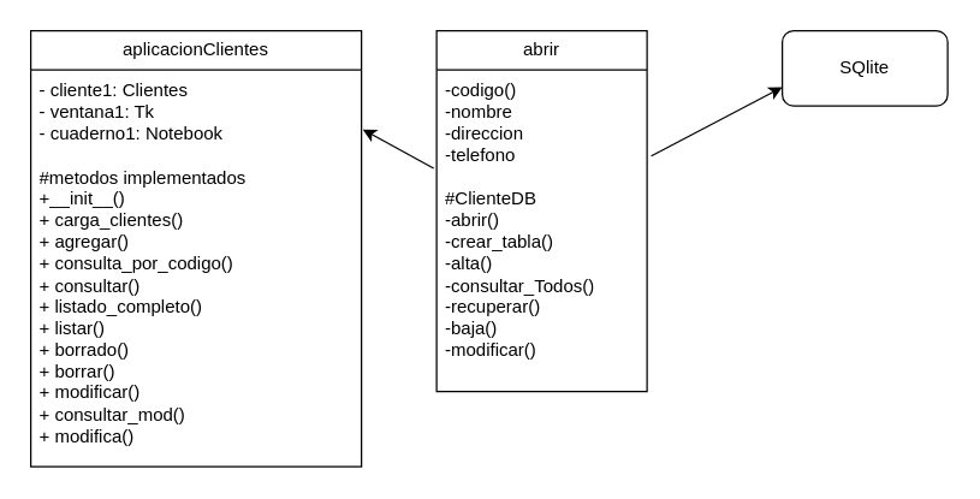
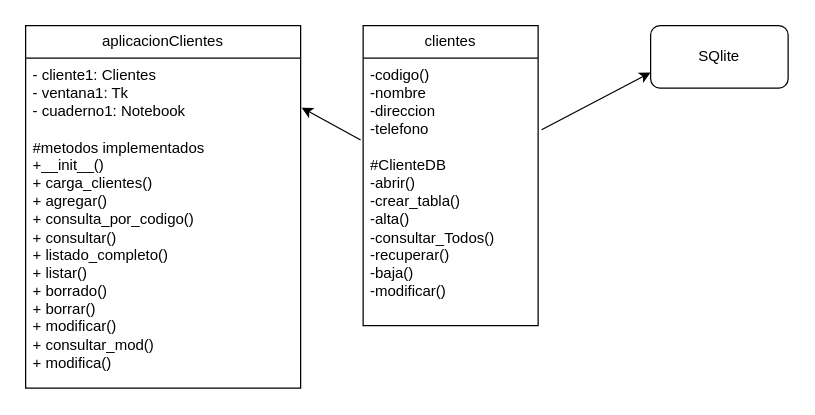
- <mxCell id="2" value="abrir" style="swimlane;fontStyle=0;childLayout=stackLayout;horizontal=1;startSize=26;fillColor=none;horizontalStack=0;resizeParent=1;resizeParentMax=0;resizeLast=0;collapsible=1;marginBottom=0;whiteSpace=wrap;html=1;" vertex="1" parent="1"><mxGeometry x="290" y="20" width="140" height="240" as="geometry" /></mxCell>
+ <mxCell id="2" value="clientes" style="swimlane;fontStyle=0;childLayout=stackLayout;horizontal=1;startSize=26;fillColor=none;horizontalStack=0;resizeParent=1;resizeParentMax=0;resizeLast=0;collapsible=1;marginBottom=0;whiteSpace=wrap;html=1;" vertex="1" parent="1"><mxGeometry x="290" y="20" width="140" height="240" as="geometry" /></mxCell>
